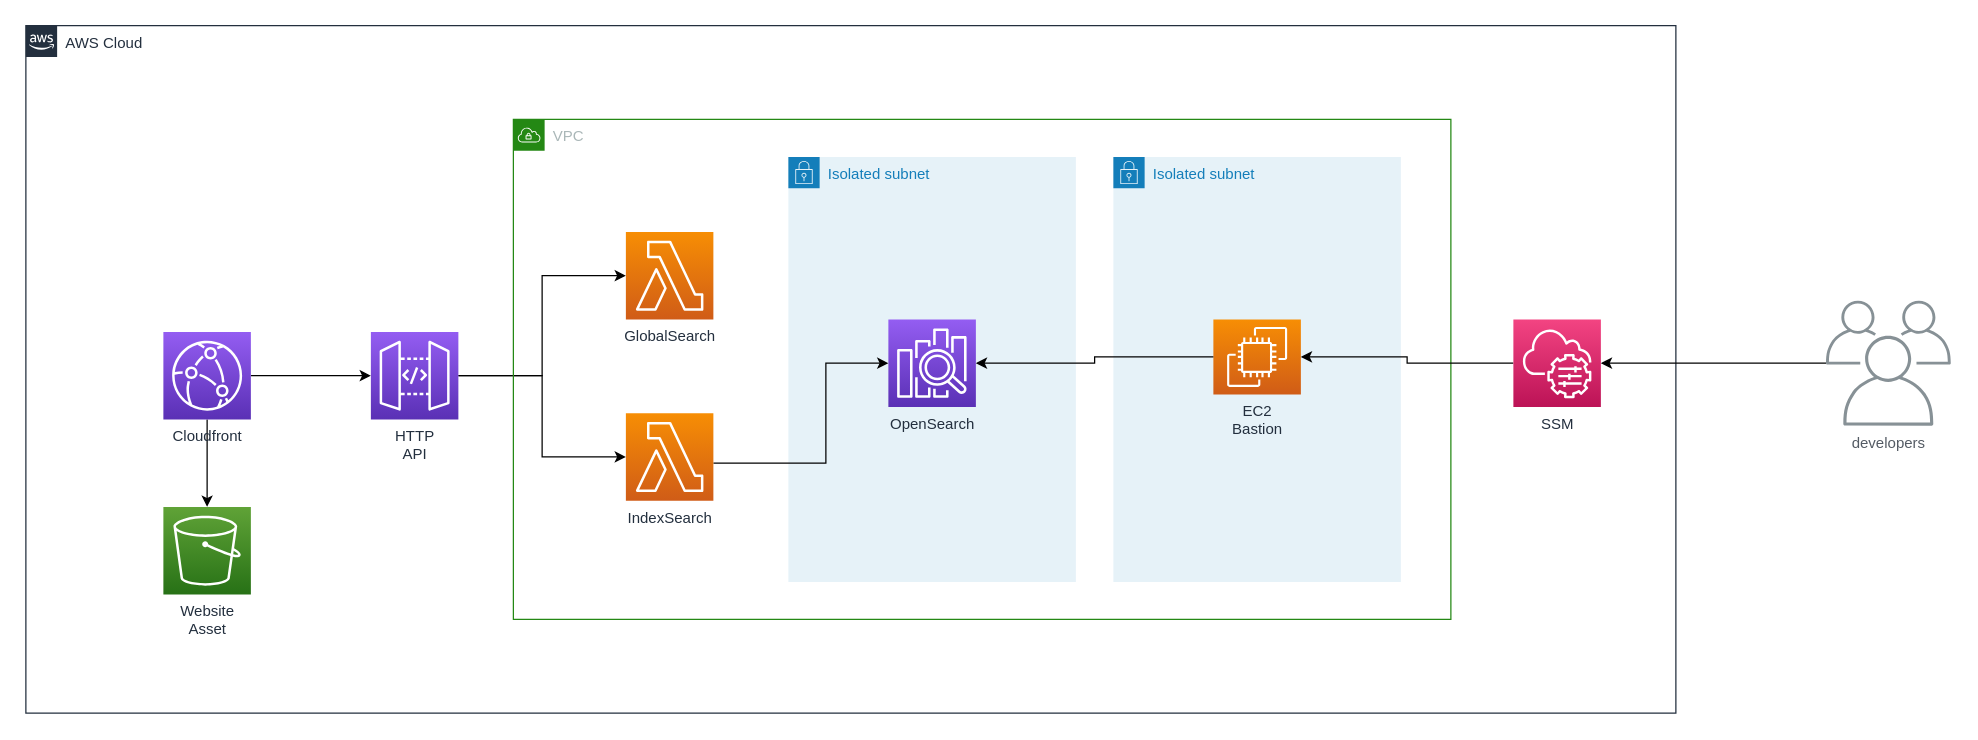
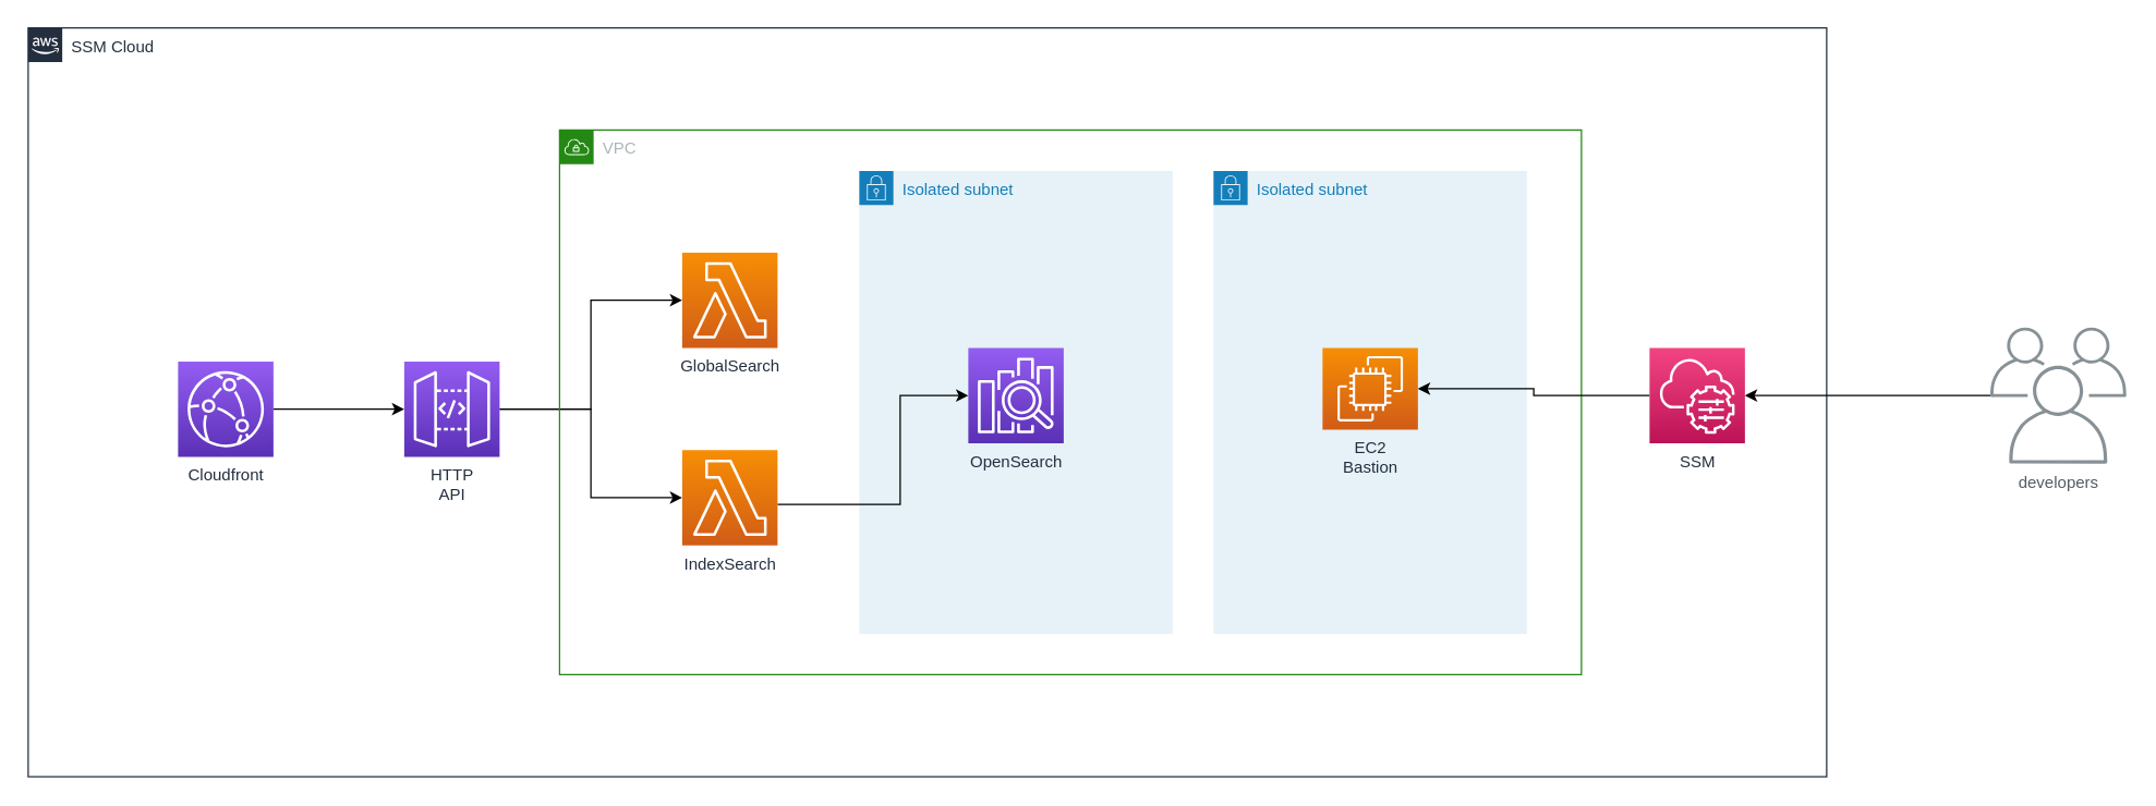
- <mxCell id="2" value="AWS Cloud" style="points=[[0,0],[0.25,0],[0.5,0],[0.75,0],[1,0],[1,0.25],[1,0.5],[1,0.75],[1,1],[0.75,1],[0.5,1],[0.25,1],[0,1],[0,0.75],[0,0.5],[0,0.25]];outlineConnect=0;gradientColor=none;html=1;whiteSpace=wrap;fontSize=12;fontStyle=0;container=1;pointerEvents=0;collapsible=0;recursiveResize=0;shape=mxgraph.aws4.group;grIcon=mxgraph.aws4.group_aws_cloud_alt;strokeColor=#232F3E;fillColor=none;verticalAlign=top;align=left;spacingLeft=30;fontColor=#232F3E;dashed=0;" parent="1" vertex="1"><mxGeometry x="20" y="20" width="1320" height="550" as="geometry" /></mxCell>
+ <mxCell id="2" value="SSM Cloud" style="points=[[0,0],[0.25,0],[0.5,0],[0.75,0],[1,0],[1,0.25],[1,0.5],[1,0.75],[1,1],[0.75,1],[0.5,1],[0.25,1],[0,1],[0,0.75],[0,0.5],[0,0.25]];outlineConnect=0;gradientColor=none;html=1;whiteSpace=wrap;fontSize=12;fontStyle=0;container=1;pointerEvents=0;collapsible=0;recursiveResize=0;shape=mxgraph.aws4.group;grIcon=mxgraph.aws4.group_aws_cloud_alt;strokeColor=#232F3E;fillColor=none;verticalAlign=top;align=left;spacingLeft=30;fontColor=#232F3E;dashed=0;" parent="1" vertex="1"><mxGeometry x="20" y="20" width="1320" height="550" as="geometry" /></mxCell>
- <mxCell id="18" style="edgeStyle=orthogonalEdgeStyle;rounded=0;orthogonalLoop=1;jettySize=auto;html=1;entryX=1;entryY=0.5;entryDx=0;entryDy=0;entryPerimeter=0;" parent="10" source="12" target="14" edge="1"><mxGeometry relative="1" as="geometry" /></mxCell>
- <mxCell id="3" style="edgeStyle=orthogonalEdgeStyle;rounded=0;orthogonalLoop=1;jettySize=auto;html=1;entryX=0.5;entryY=0;entryDx=0;entryDy=0;entryPerimeter=0;" parent="2" source="5" target="6" edge="1"><mxGeometry relative="1" as="geometry" /></mxCell>
- <mxCell id="6" value="Website&lt;br&gt;Asset" style="sketch=0;points=[[0,0,0],[0.25,0,0],[0.5,0,0],[0.75,0,0],[1,0,0],[0,1,0],[0.25,1,0],[0.5,1,0],[0.75,1,0],[1,1,0],[0,0.25,0],[0,0.5,0],[0,0.75,0],[1,0.25,0],[1,0.5,0],[1,0.75,0]];outlineConnect=0;fontColor=#232F3E;gradientColor=#60A337;gradientDirection=north;fillColor=#277116;strokeColor=#ffffff;dashed=0;verticalLabelPosition=bottom;verticalAlign=top;align=center;html=1;fontSize=12;fontStyle=0;aspect=fixed;shape=mxgraph.aws4.resourceIcon;resIcon=mxgraph.aws4.s3;" parent="2" vertex="1"><mxGeometry x="110" y="385" width="70" height="70" as="geometry" /></mxCell>
